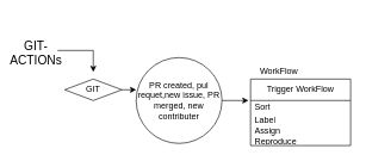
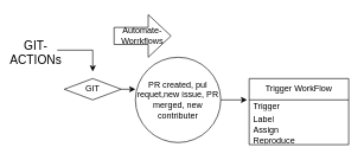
+ <mxCell id="4" value="Automate-Worrkflows" style="shape=singleArrow;whiteSpace=wrap;html=1;arrowWidth=0.4;arrowSize=0.4;" vertex="1" parent="1"><mxGeometry x="160" y="20" width="80" height="60" as="geometry" /></mxCell>
- <mxCell id="12" value="WorkFlow" style="text;html=1;align=center;verticalAlign=middle;whiteSpace=wrap;rounded=0;" vertex="1" parent="1"><mxGeometry x="360" y="90" width="60" height="20" as="geometry" /></mxCell>
- <mxCell id="9" value="Sort" style="text;strokeColor=none;fillColor=none;align=left;verticalAlign=middle;spacingLeft=4;spacingRight=4;overflow=hidden;points=[[0,0.5],[1,0.5]];portConstraint=eastwest;rotatable=0;whiteSpace=wrap;html=1;" vertex="1" parent="8"><mxGeometry y="30" width="140" height="17" as="geometry" /></mxCell>
+ <mxCell id="9" value="Trigger" style="text;strokeColor=none;fillColor=none;align=left;verticalAlign=middle;spacingLeft=4;spacingRight=4;overflow=hidden;points=[[0,0.5],[1,0.5]];portConstraint=eastwest;rotatable=0;whiteSpace=wrap;html=1;" vertex="1" parent="8"><mxGeometry y="30" width="140" height="17" as="geometry" /></mxCell>
